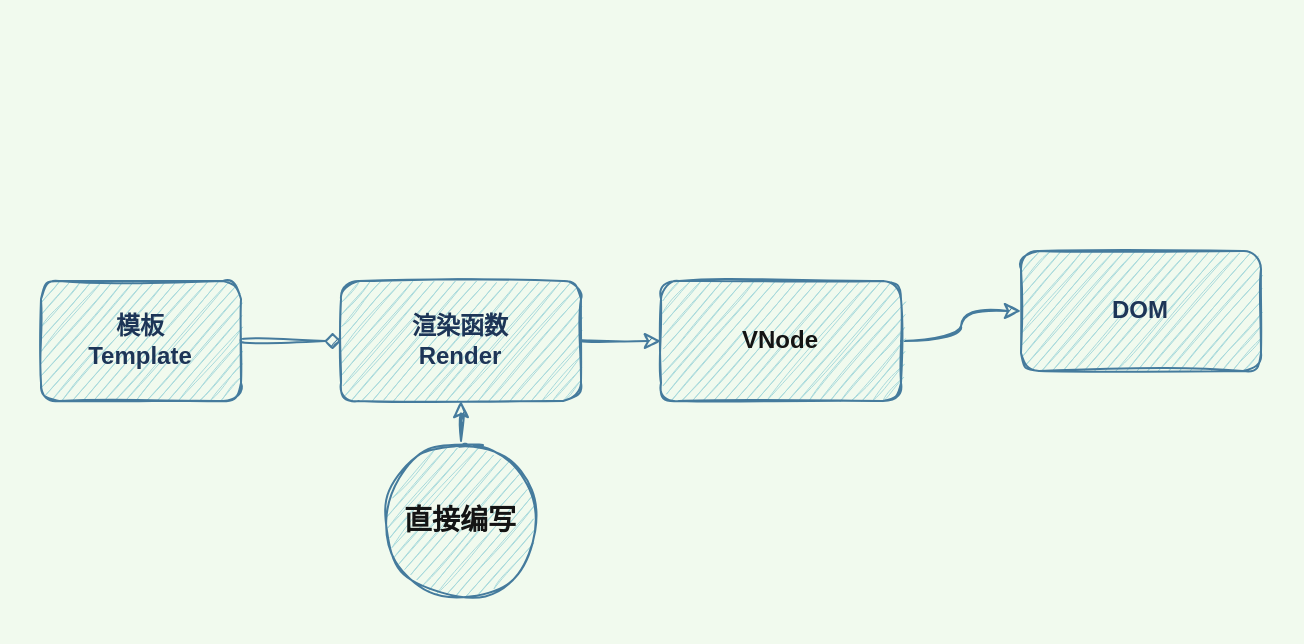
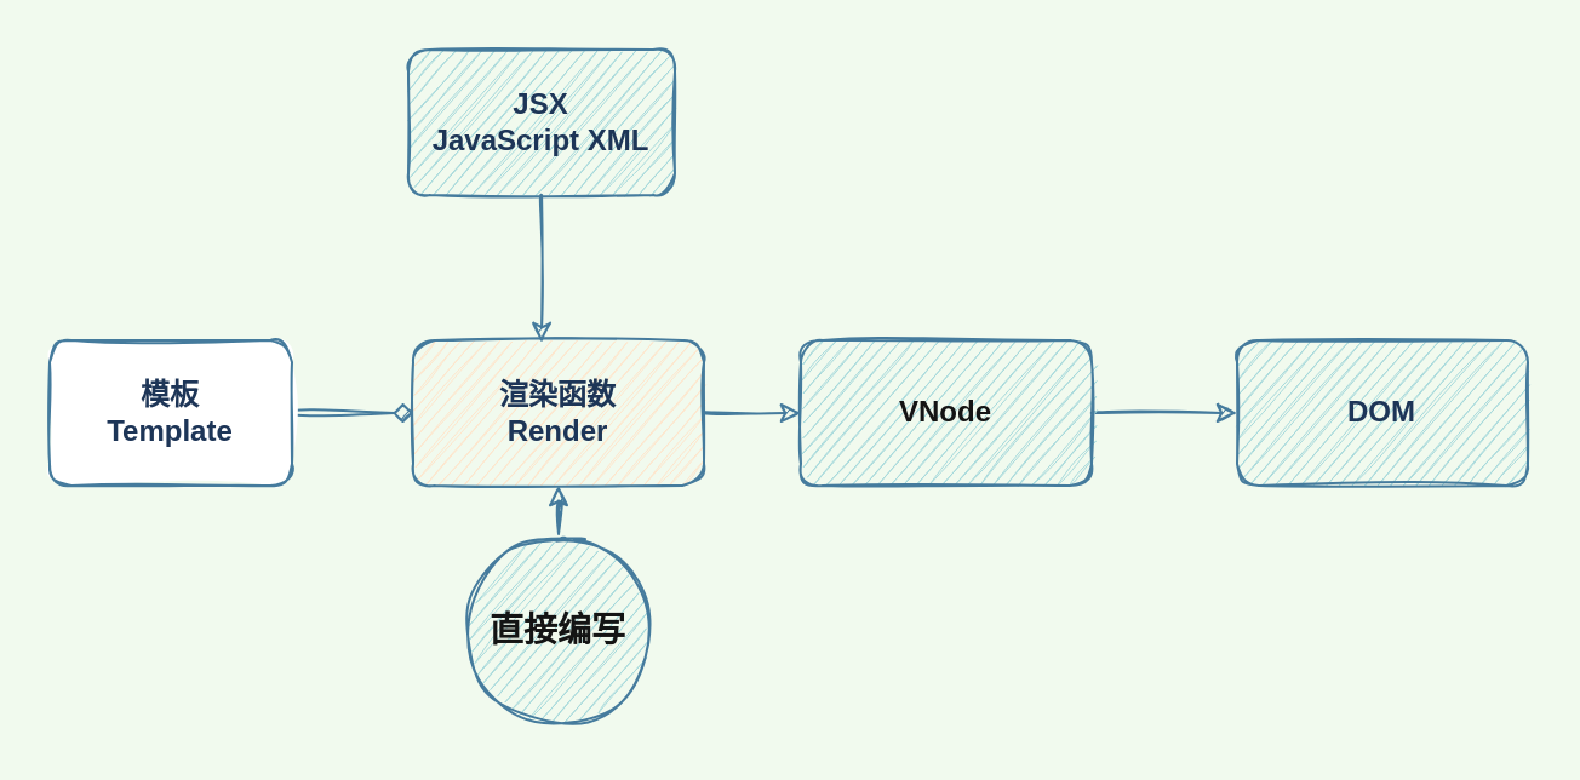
+ <mxCell id="5" value="JSX&lt;br&gt;JavaScript XML" style="whiteSpace=wrap;html=1;fillColor=#A8DADC;strokeColor=#457B9D;fontColor=#1D3557;fontStyle=1;sketch=1;rounded=1;" vertex="1" parent="1"><mxGeometry x="168" y="20" width="110" height="60" as="geometry" /></mxCell>
+ <mxCell id="4" style="edgeStyle=orthogonalEdgeStyle;curved=1;rounded=1;sketch=1;orthogonalLoop=1;jettySize=auto;html=1;entryX=0.442;entryY=0.017;entryDx=0;entryDy=0;entryPerimeter=0;shadow=0;strokeColor=#457B9D;fillColor=#A8DADC;fontFamily=Helvetica;fontSize=14;fontColor=#141414;" edge="1" parent="1" source="5" target="7"><mxGeometry relative="1" as="geometry" /></mxCell>
- <mxCell id="10" value="DOM" style="whiteSpace=wrap;html=1;fillColor=#A8DADC;strokeColor=#457B9D;fontColor=#1D3557;fontStyle=1;sketch=1;rounded=1;" vertex="1" parent="1"><mxGeometry x="510" y="125" width="120" height="60" as="geometry" /></mxCell>
+ <mxCell id="10" value="DOM" style="whiteSpace=wrap;html=1;fillColor=#A8DADC;strokeColor=#457B9D;fontColor=#1D3557;fontStyle=1;sketch=1;rounded=1;" vertex="1" parent="1"><mxGeometry x="510" y="140" width="120" height="60" as="geometry" /></mxCell>
- <mxCell id="3" value="模板&lt;br&gt;Template" style="whiteSpace=wrap;html=1;fillColor=#A8DADC;strokeColor=#457B9D;fontColor=#1D3557;fontStyle=1;fontFamily=Helvetica;sketch=1;rounded=1;" vertex="1" parent="1"><mxGeometry x="20" y="140" width="100" height="60" as="geometry" /></mxCell>
+ <mxCell id="3" value="模板&lt;br&gt;Template" style="whiteSpace=wrap;html=1;fillColor=#ffffff;strokeColor=#457B9D;fontColor=#1D3557;fontStyle=1;fontFamily=Helvetica;sketch=1;rounded=1;" vertex="1" parent="1"><mxGeometry x="20" y="140" width="100" height="60" as="geometry" /></mxCell>
- <mxCell id="7" value="渲染函数&lt;br&gt;Render" style="whiteSpace=wrap;html=1;fillColor=#A8DADC;strokeColor=#457B9D;fontColor=#1D3557;glass=0;shadow=0;fontStyle=1;sketch=1;rounded=1;" vertex="1" parent="1"><mxGeometry x="170" y="140" width="120" height="60" as="geometry" /></mxCell>
+ <mxCell id="7" value="渲染函数&lt;br&gt;Render" style="whiteSpace=wrap;html=1;fillColor=#ffe6cc;strokeColor=#457B9D;fontColor=#1D3557;glass=0;shadow=0;fontStyle=1;sketch=1;rounded=1;" vertex="1" parent="1"><mxGeometry x="170" y="140" width="120" height="60" as="geometry" /></mxCell>
